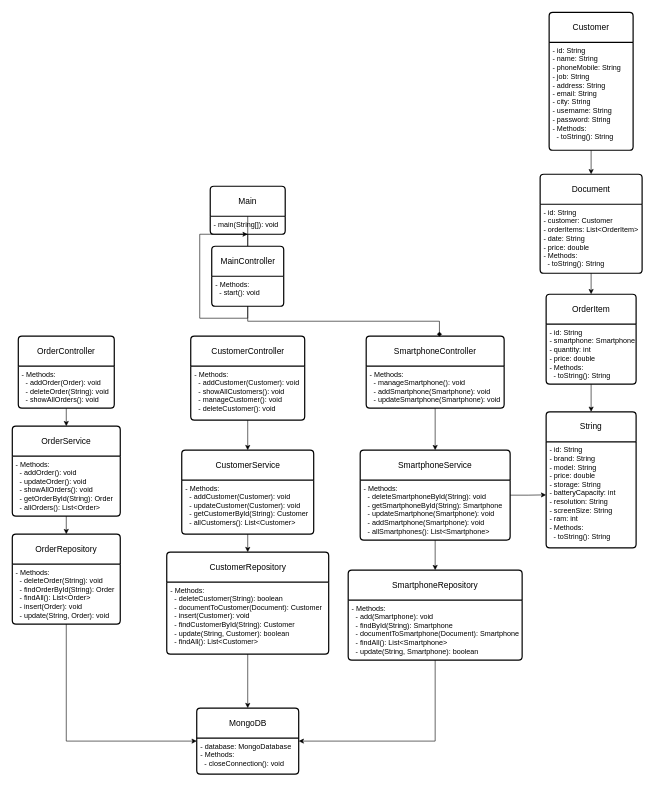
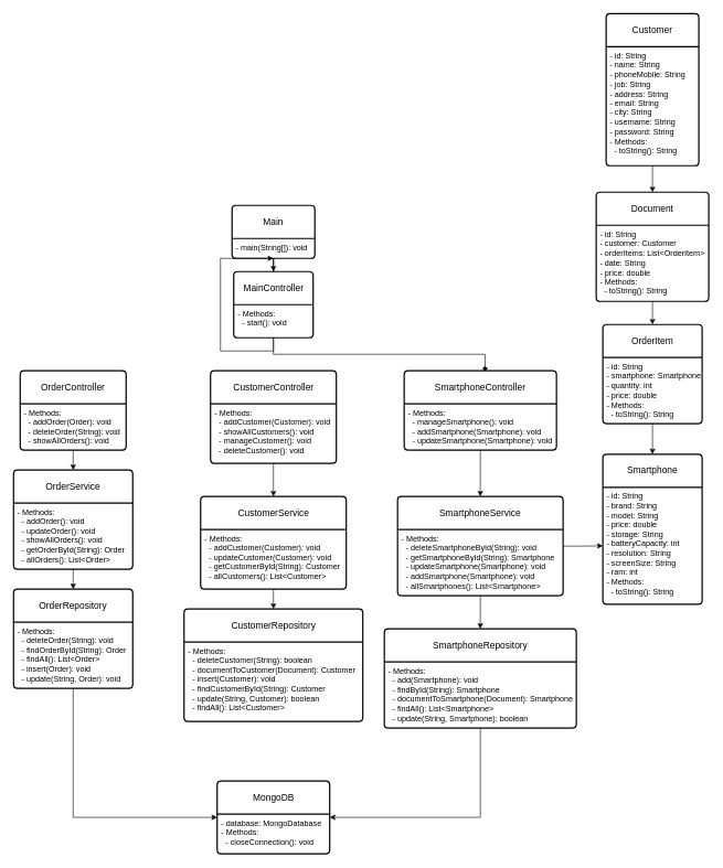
- <mxCell id="2" style="edgeStyle=orthogonalEdgeStyle;rounded=0;orthogonalLoop=1;jettySize=auto;html=1;exitX=0.5;exitY=1;exitDx=0;exitDy=0;" edge="1" parent="1" source="3" target="4"><mxGeometry relative="1" as="geometry" /></mxCell>
+ <mxCell id="2" style="edgeStyle=orthogonalEdgeStyle;rounded=0;orthogonalLoop=1;jettySize=auto;html=1;exitX=0.5;exitY=1;exitDx=0;exitDy=0;" edge="1" parent="1" source="3" target="33"><mxGeometry relative="1" as="geometry" /></mxCell>
- <mxCell id="7" value="String" style="swimlane;childLayout=stackLayout;horizontal=1;startSize=50;horizontalStack=0;rounded=1;fontSize=14;fontStyle=0;strokeWidth=2;resizeParent=0;resizeLast=1;shadow=0;dashed=0;align=center;arcSize=4;whiteSpace=wrap;html=1;" vertex="1" parent="1"><mxGeometry x="910" y="686" width="150" height="227" as="geometry" /></mxCell>
+ <mxCell id="7" value="Smartphone" style="swimlane;childLayout=stackLayout;horizontal=1;startSize=50;horizontalStack=0;rounded=1;fontSize=14;fontStyle=0;strokeWidth=2;resizeParent=0;resizeLast=1;shadow=0;dashed=0;align=center;arcSize=4;whiteSpace=wrap;html=1;" vertex="1" parent="1"><mxGeometry x="910" y="686" width="150" height="227" as="geometry" /></mxCell>
- <mxCell id="25" style="edgeStyle=orthogonalEdgeStyle;rounded=0;orthogonalLoop=1;jettySize=auto;html=1;exitX=0.5;exitY=1;exitDx=0;exitDy=0;entryX=0.5;entryY=0;entryDx=0;entryDy=0;" edge="1" parent="1" source="26" target="23"><mxGeometry relative="1" as="geometry" /></mxCell>
